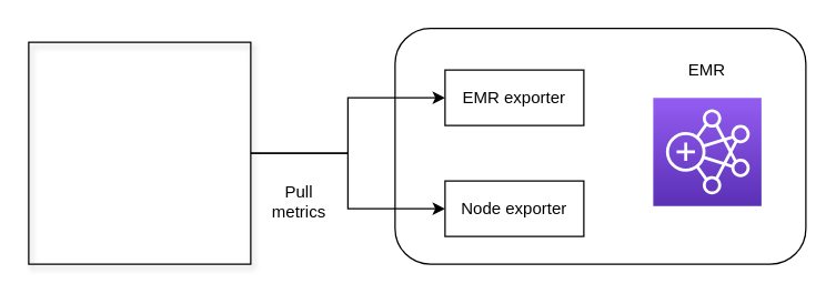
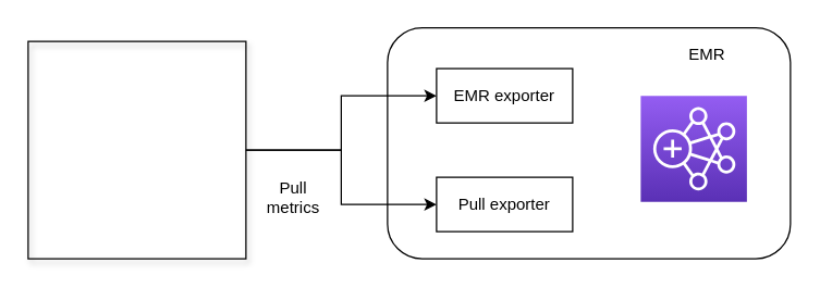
- <mxCell id="10" value="EMR" style="text;html=1;strokeColor=none;fillColor=none;align=center;verticalAlign=middle;whiteSpace=wrap;rounded=0;shadow=1;" vertex="1" parent="1"><mxGeometry x="489" y="40" width="40" height="20" as="geometry" /></mxCell>
+ <mxCell id="10" value="EMR" style="text;html=1;strokeColor=none;fillColor=none;align=center;verticalAlign=middle;whiteSpace=wrap;rounded=0;shadow=1;" vertex="1" parent="1"><mxGeometry x="499" y="30" width="40" height="20" as="geometry" /></mxCell>
- <mxCell id="6" value="Node exporter" style="rounded=0;whiteSpace=wrap;html=1;" vertex="1" parent="1"><mxGeometry x="320" y="130" width="100" height="40" as="geometry" /></mxCell>
+ <mxCell id="6" value="Pull exporter" style="rounded=0;whiteSpace=wrap;html=1;" vertex="1" parent="1"><mxGeometry x="320" y="130" width="100" height="40" as="geometry" /></mxCell>
